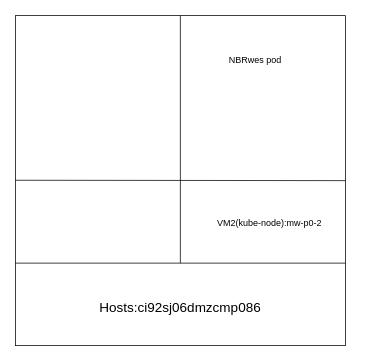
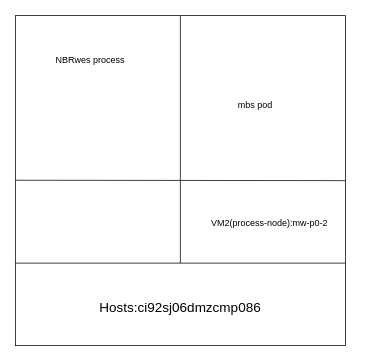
+ <mxCell id="9" value="NBRwes process" style="text;html=1;strokeColor=none;fillColor=none;align=center;verticalAlign=middle;whiteSpace=wrap;rounded=0;fontSize=12;" vertex="1" parent="1"><mxGeometry x="50" y="70" width="140" height="20" as="geometry" /></mxCell>
- <mxCell id="10" value="NBRwes pod" style="text;html=1;strokeColor=none;fillColor=none;align=center;verticalAlign=middle;whiteSpace=wrap;rounded=0;fontSize=12;" vertex="1" parent="1"><mxGeometry x="270" y="70" width="140" height="20" as="geometry" /></mxCell>
+ <mxCell id="11" value="mbs pod" style="text;html=1;strokeColor=none;fillColor=none;align=center;verticalAlign=middle;whiteSpace=wrap;rounded=0;fontSize=12;" vertex="1" parent="1"><mxGeometry x="270" y="130" width="140" height="20" as="geometry" /></mxCell>
- <mxCell id="7" value="&lt;font style=&quot;font-size: 12px;&quot;&gt;VM2(kube-node):mw-p0-2&lt;/font&gt;" style="text;html=1;strokeColor=none;fillColor=none;align=center;verticalAlign=middle;whiteSpace=wrap;rounded=0;fontSize=18;" vertex="1" parent="1"><mxGeometry x="244" y="275" width="230" height="40" as="geometry" /></mxCell>
+ <mxCell id="7" value="&lt;font style=&quot;font-size: 12px;&quot;&gt;VM2(process-node):mw-p0-2&lt;/font&gt;" style="text;html=1;strokeColor=none;fillColor=none;align=center;verticalAlign=middle;whiteSpace=wrap;rounded=0;fontSize=18;" vertex="1" parent="1"><mxGeometry x="244" y="275" width="230" height="40" as="geometry" /></mxCell>
